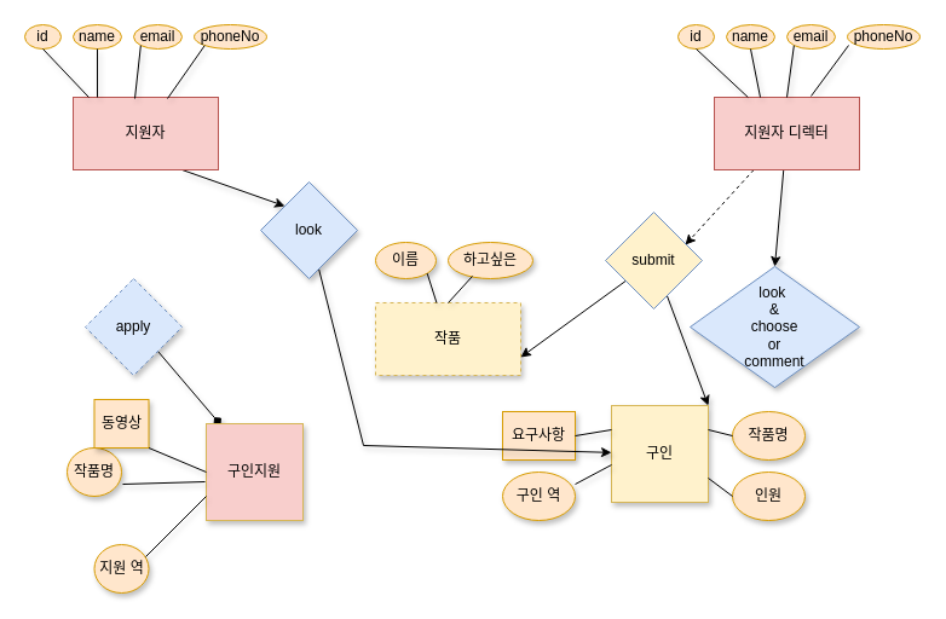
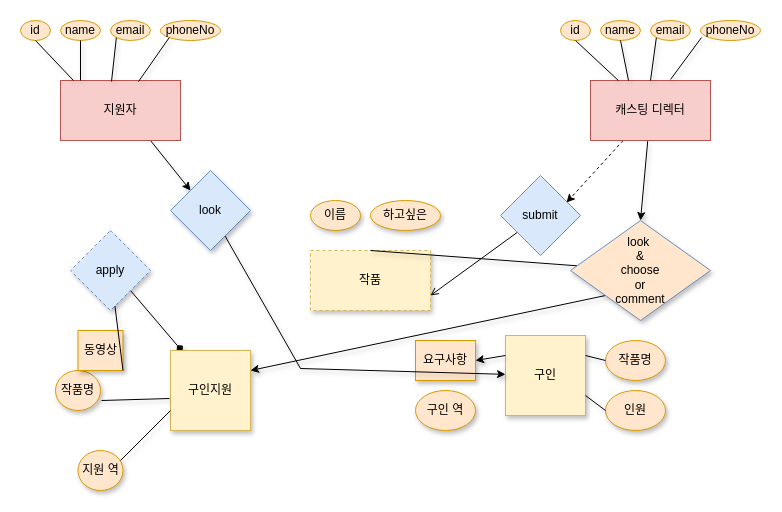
- <mxCell id="6" value="지원자 디렉터" style="rounded=0;whiteSpace=wrap;html=1;fillColor=#f8cecc;strokeColor=#b85450;" vertex="1" parent="1"><mxGeometry x="590" y="80" width="120" height="60" as="geometry" /></mxCell>
+ <mxCell id="6" value="캐스팅 디렉터" style="rounded=0;whiteSpace=wrap;html=1;fillColor=#f8cecc;strokeColor=#b85450;" vertex="1" parent="1"><mxGeometry x="590" y="80" width="120" height="60" as="geometry" /></mxCell>
- <mxCell id="43" value="look" style="rhombus;whiteSpace=wrap;html=1;shadow=1;fillColor=#dae8fc;strokeColor=#6c8ebf;" vertex="1" parent="1"><mxGeometry x="215" y="150" width="80" height="80" as="geometry" /></mxCell>
+ <mxCell id="43" value="look" style="rhombus;whiteSpace=wrap;html=1;shadow=1;fillColor=#dae8fc;strokeColor=#6c8ebf;" vertex="1" parent="1"><mxGeometry x="170" y="170" width="80" height="80" as="geometry" /></mxCell>
- <mxCell id="20" value="submit" style="rhombus;whiteSpace=wrap;html=1;fillColor=#fff2cc;strokeColor=#6c8ebf;" vertex="1" parent="1"><mxGeometry x="500" y="175" width="80" height="80" as="geometry" /></mxCell>
+ <mxCell id="20" value="submit" style="rhombus;whiteSpace=wrap;html=1;fillColor=#dae8fc;strokeColor=#6c8ebf;" vertex="1" parent="1"><mxGeometry x="500" y="175" width="80" height="80" as="geometry" /></mxCell>
- <mxCell id="41" value="" style="endArrow=none;html=1;shadow=1;entryX=1;entryY=1;entryDx=0;entryDy=0;" edge="1" parent="1" source="15" target="16"><mxGeometry width="50" height="50" relative="1" as="geometry"><mxPoint x="380" y="260" as="sourcePoint" /><mxPoint x="400.02" y="237.99" as="targetPoint" /></mxGeometry></mxCell>
- <mxCell id="40" value="" style="endArrow=none;html=1;shadow=1;entryX=0.286;entryY=0.933;entryDx=0;entryDy=0;entryPerimeter=0;exitX=0.5;exitY=0;exitDx=0;exitDy=0;" edge="1" parent="1" source="15" target="17"><mxGeometry width="50" height="50" relative="1" as="geometry"><mxPoint x="370" y="230" as="sourcePoint" /><mxPoint x="420" y="180" as="targetPoint" /></mxGeometry></mxCell>
+ <mxCell id="40" value="" style="endArrow=none;html=1;shadow=1;exitX=0.5;exitY=0;exitDx=0;exitDy=0;" edge="1" parent="1" source="15" target="52"><mxGeometry width="50" height="50" relative="1" as="geometry"><mxPoint x="370" y="230" as="sourcePoint" /><mxPoint x="420" y="180" as="targetPoint" /></mxGeometry></mxCell>
- <mxCell id="52" value="look&amp;nbsp;&lt;br&gt;&amp;amp;&lt;br&gt;choose&lt;br&gt;or&lt;br&gt;comment" style="rhombus;whiteSpace=wrap;html=1;shadow=1;fillColor=#dae8fc;strokeColor=#6c8ebf;" vertex="1" parent="1"><mxGeometry x="570" y="220" width="140" height="100" as="geometry" /></mxCell>
+ <mxCell id="52" value="look&amp;nbsp;&lt;br&gt;&amp;amp;&lt;br&gt;choose&lt;br&gt;or&lt;br&gt;comment" style="rhombus;whiteSpace=wrap;html=1;shadow=1;fillColor=#ffe6cc;strokeColor=#6c8ebf;" vertex="1" parent="1"><mxGeometry x="570" y="220" width="140" height="100" as="geometry" /></mxCell>
- <mxCell id="19" style="edgeStyle=none;rounded=0;orthogonalLoop=1;jettySize=auto;html=1;entryX=1;entryY=0;entryDx=0;entryDy=0;shadow=1;" edge="1" parent="1" source="20" target="23"><mxGeometry relative="1" as="geometry" /></mxCell>
- <mxCell id="18" style="edgeStyle=none;rounded=0;orthogonalLoop=1;jettySize=auto;html=1;entryX=1;entryY=0.75;entryDx=0;entryDy=0;" edge="1" parent="1" source="20" target="15"><mxGeometry relative="1" as="geometry" /></mxCell>
+ <mxCell id="18" style="edgeStyle=none;rounded=0;orthogonalLoop=1;jettySize=auto;html=1;entryX=1;entryY=0.75;entryDx=0;entryDy=0;endArrow=open;" edge="1" parent="1" source="20" target="15"><mxGeometry relative="1" as="geometry" /></mxCell>
+ <mxCell id="51" style="edgeStyle=none;rounded=0;orthogonalLoop=1;jettySize=auto;html=1;exitX=0;exitY=1;exitDx=0;exitDy=0;entryX=1;entryY=0.25;entryDx=0;entryDy=0;shadow=1;" edge="1" parent="1" source="52" target="44"><mxGeometry relative="1" as="geometry" /></mxCell>
- <mxCell id="30" value="" style="endArrow=none;html=1;shadow=1;entryX=1;entryY=0.5;entryDx=0;entryDy=0;exitX=0;exitY=0.25;exitDx=0;exitDy=0;" edge="1" parent="1" source="23" target="27"><mxGeometry width="50" height="50" relative="1" as="geometry"><mxPoint x="595" y="390" as="sourcePoint" /><mxPoint x="625" y="380" as="targetPoint" /><Array as="points" /></mxGeometry></mxCell>
+ <mxCell id="30" value="" style="endArrow=classic;html=1;shadow=1;entryX=1;entryY=0.5;entryDx=0;entryDy=0;exitX=0;exitY=0.25;exitDx=0;exitDy=0;" edge="1" parent="1" source="23" target="27"><mxGeometry width="50" height="50" relative="1" as="geometry"><mxPoint x="595" y="390" as="sourcePoint" /><mxPoint x="625" y="380" as="targetPoint" /><Array as="points" /></mxGeometry></mxCell>
- <mxCell id="50" value="" style="endArrow=none;html=1;shadow=1;exitX=1;exitY=1;exitDx=0;exitDy=0;entryX=0;entryY=0.5;entryDx=0;entryDy=0;" edge="1" parent="1" source="47" target="44"><mxGeometry width="50" height="50" relative="1" as="geometry"><mxPoint x="110.99" y="410" as="sourcePoint" /><mxPoint x="179.04" y="408" as="targetPoint" /></mxGeometry></mxCell>
+ <mxCell id="50" value="" style="endArrow=none;html=1;shadow=1;exitX=1;exitY=1;exitDx=0;exitDy=0;" edge="1" parent="1" source="47" target="22"><mxGeometry width="50" height="50" relative="1" as="geometry"><mxPoint x="110.99" y="410" as="sourcePoint" /><mxPoint x="179.04" y="408" as="targetPoint" /></mxGeometry></mxCell>
- <mxCell id="44" value="구인지원" style="whiteSpace=wrap;html=1;aspect=fixed;shadow=1;fillColor=#f8cecc;strokeColor=#d6b656;" vertex="1" parent="1"><mxGeometry x="170" y="350" width="80" height="80" as="geometry" /></mxCell>
+ <mxCell id="44" value="구인지원" style="whiteSpace=wrap;html=1;aspect=fixed;shadow=1;fillColor=#fff2cc;strokeColor=#d6b656;" vertex="1" parent="1"><mxGeometry x="170" y="350" width="80" height="80" as="geometry" /></mxCell>
- <mxCell id="31" value="" style="endArrow=none;html=1;shadow=1;entryX=1;entryY=0.25;entryDx=0;entryDy=0;exitX=0;exitY=0.613;exitDx=0;exitDy=0;entryPerimeter=0;exitPerimeter=0;" edge="1" parent="1" source="23" target="26"><mxGeometry width="50" height="50" relative="1" as="geometry"><mxPoint x="505" y="380" as="sourcePoint" /><mxPoint x="485" y="370" as="targetPoint" /><Array as="points" /></mxGeometry></mxCell>
